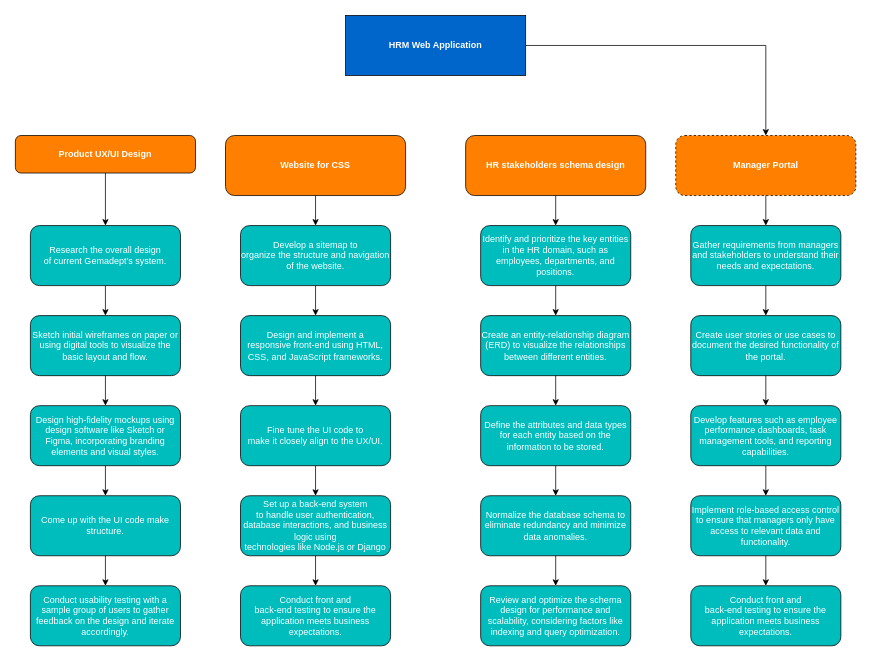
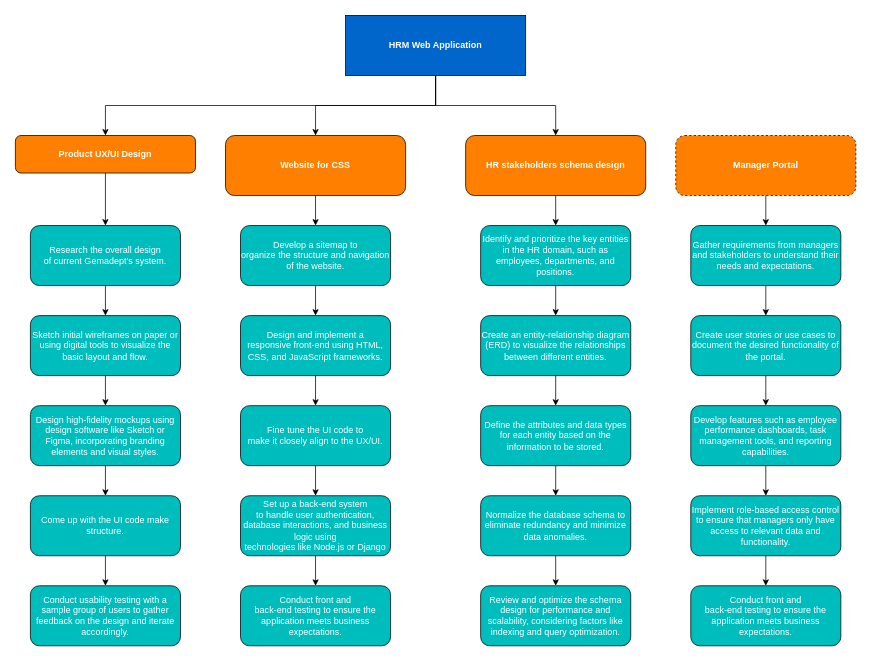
- <mxCell id="14" value="" style="endArrow=classic;html=1;rounded=0;edgeStyle=orthogonalEdgeStyle;fillColor=#CC6600;" parent="1" source="13" target="15" edge="1"><mxGeometry width="50" height="50" relative="1" as="geometry"><mxPoint x="900" y="330" as="sourcePoint" /><mxPoint x="950" y="280" as="targetPoint" /></mxGeometry></mxCell>
+ <mxCell id="14" value="" style="endArrow=classic;html=1;rounded=0;edgeStyle=orthogonalEdgeStyle;fillColor=#CC6600;" parent="1" source="13" target="2" edge="1"><mxGeometry width="50" height="50" relative="1" as="geometry"><mxPoint x="900" y="330" as="sourcePoint" /><mxPoint x="950" y="280" as="targetPoint" /></mxGeometry></mxCell>
+ <mxCell id="49" value="" style="endArrow=classic;html=1;rounded=0;edgeStyle=orthogonalEdgeStyle;fillColor=#CC6600;" parent="1" source="13" target="37" edge="1"><mxGeometry width="50" height="50" relative="1" as="geometry"><mxPoint x="299.93" y="100" as="sourcePoint" /><mxPoint x="139.93" as="targetPoint" y="180" /><Array as="points"><mxPoint x="580" y="140" /><mxPoint x="140" y="140" /></Array></mxGeometry></mxCell>
+ <mxCell id="48" value="" style="endArrow=classic;html=1;rounded=0;edgeStyle=orthogonalEdgeStyle;fillColor=#CC6600;" parent="1" source="13" target="26" edge="1"><mxGeometry width="50" height="50" relative="1" as="geometry"><mxPoint x="590" y="110" as="sourcePoint" /><mxPoint x="1030" y="190" as="targetPoint" /><Array as="points"><mxPoint x="580" y="140" /><mxPoint x="420" y="140" /></Array></mxGeometry></mxCell>
